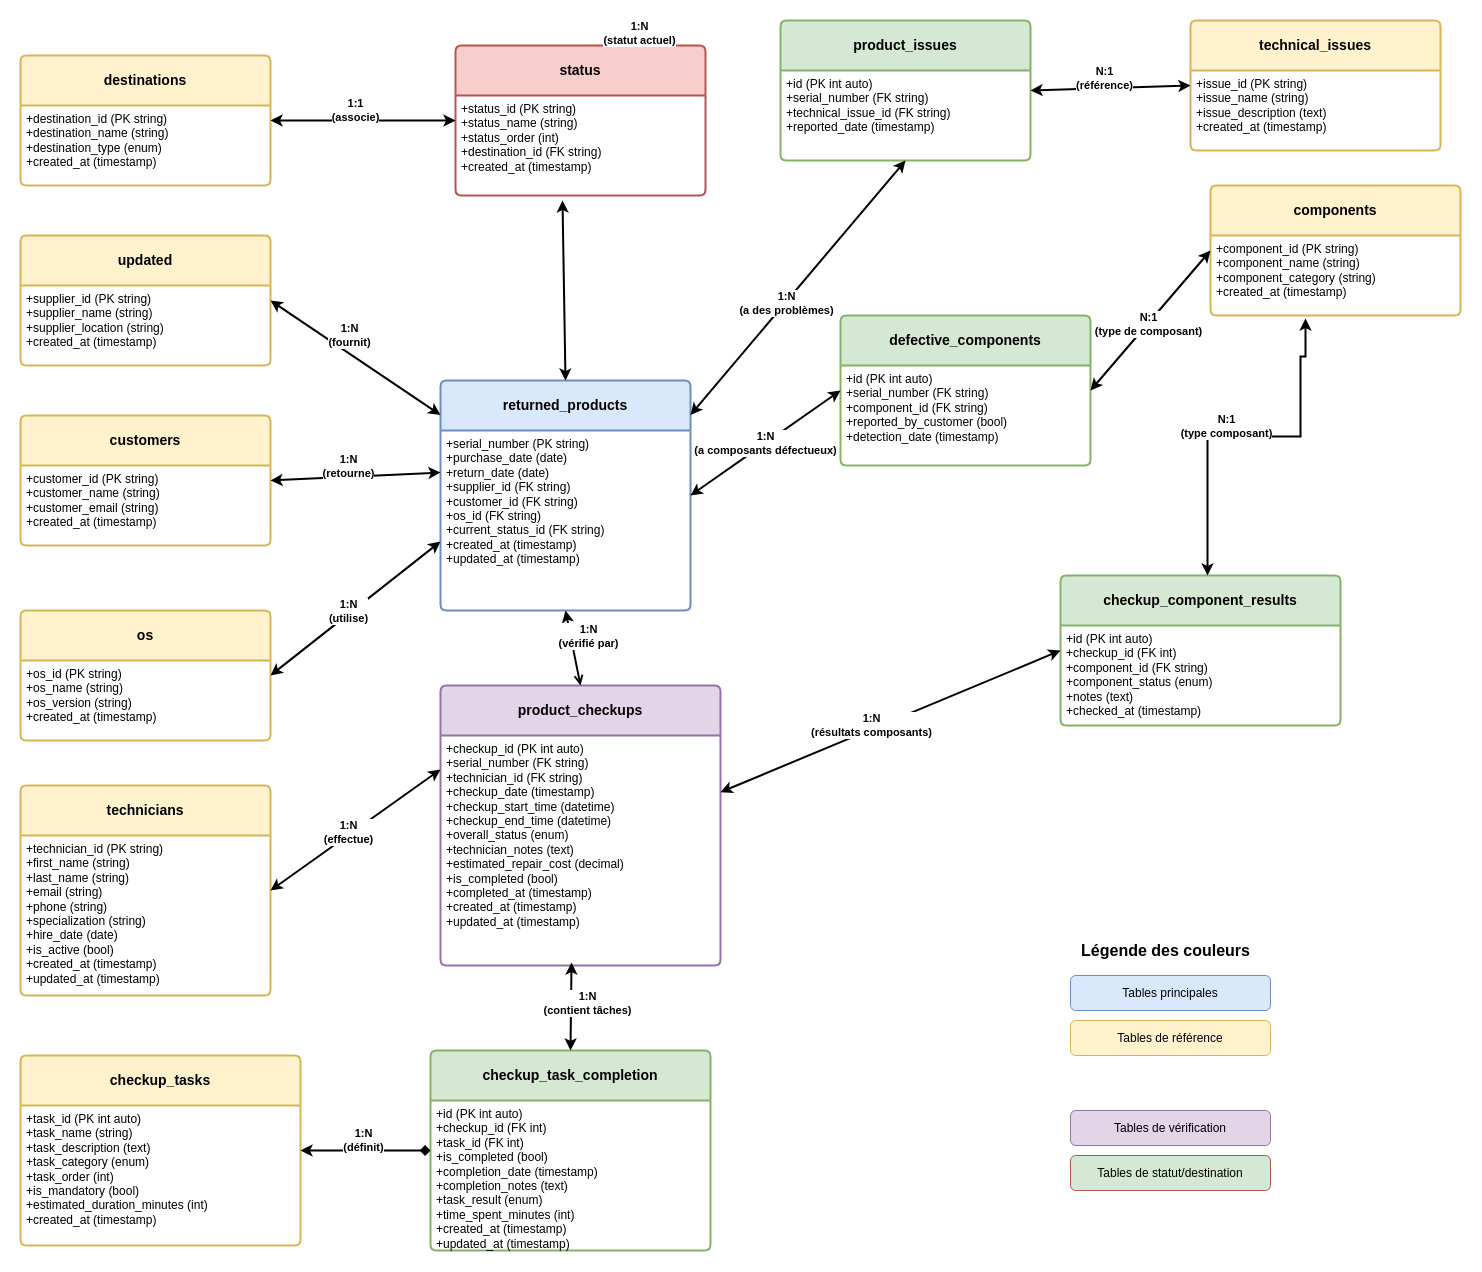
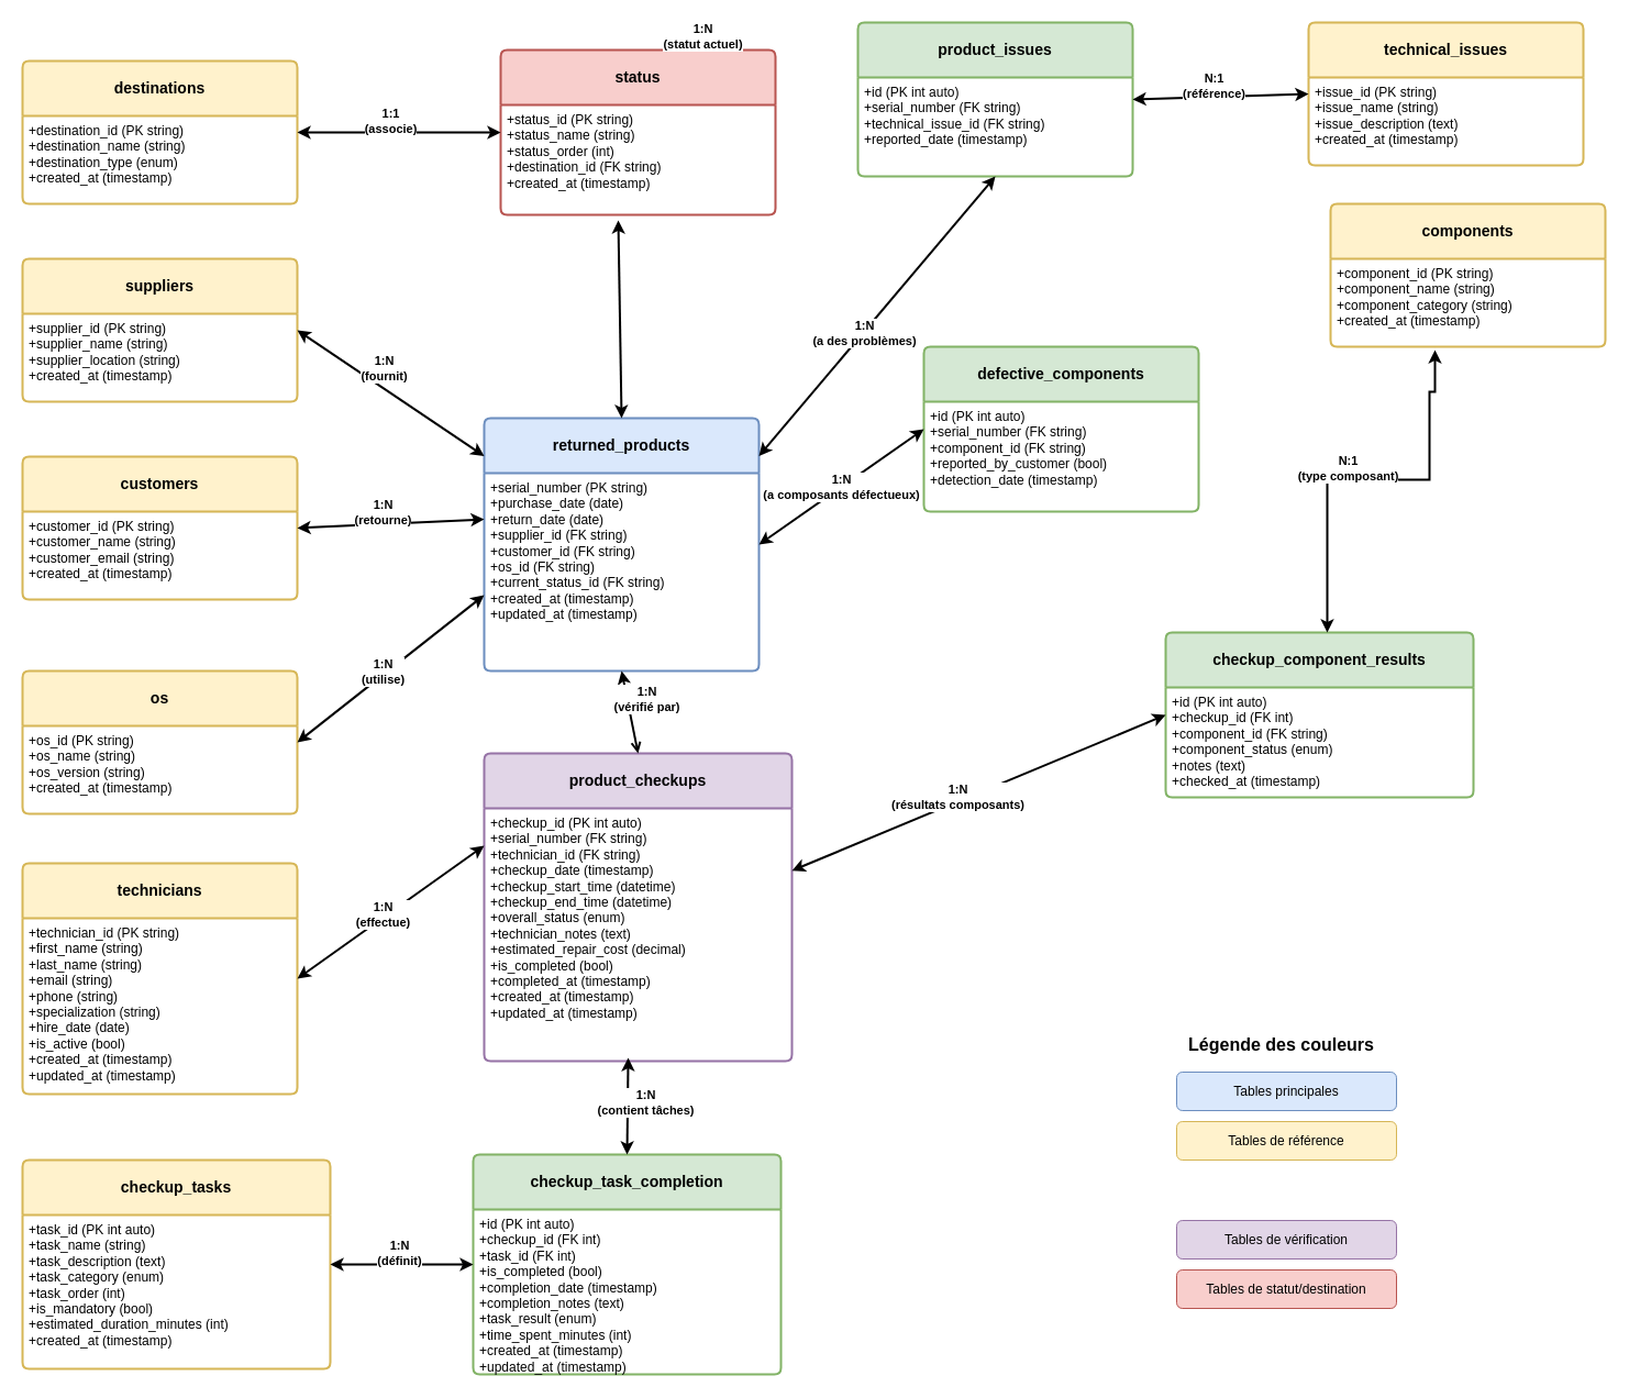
- <mxCell id="4" value="updated" style="swimlane;childLayout=stackLayout;horizontal=1;startSize=50;horizontalStack=0;rounded=1;fontSize=14;fontStyle=1;strokeWidth=2;resizeParent=0;resizeLast=1;shadow=0;dashed=0;align=center;arcSize=4;whiteSpace=wrap;html=1;fillColor=#fff2cc;strokeColor=#d6b656;" parent="1" vertex="1"><mxGeometry x="20" y="235" width="250" height="130" as="geometry" /></mxCell>
+ <mxCell id="4" value="suppliers" style="swimlane;childLayout=stackLayout;horizontal=1;startSize=50;horizontalStack=0;rounded=1;fontSize=14;fontStyle=1;strokeWidth=2;resizeParent=0;resizeLast=1;shadow=0;dashed=0;align=center;arcSize=4;whiteSpace=wrap;html=1;fillColor=#fff2cc;strokeColor=#d6b656;" parent="1" vertex="1"><mxGeometry x="20" y="235" width="250" height="130" as="geometry" /></mxCell>
- <mxCell id="44" value="" style="endArrow=classic;startArrow=classic;html=1;rounded=0;exitX=1;exitY=0.5;exitDx=0;exitDy=0;entryX=0;entryY=0.5;entryDx=0;entryDy=0;strokeWidth=2;" parent="1" source="22" target="12" edge="1"><mxGeometry relative="1" as="geometry" /></mxCell>
- <mxCell id="45" value="N:1&lt;br&gt;(type de composant)" style="edgeLabel;html=1;align=center;verticalAlign=middle;resizable=0;points=[];fontSize=11;fontStyle=1;" parent="44" connectable="0" vertex="1"><mxGeometry x="-0.2" y="1" relative="1" as="geometry"><mxPoint x="10" y="-10" as="offset" /></mxGeometry></mxCell>
- <mxCell id="52" value="" style="endArrow=diamond;startArrow=classic;html=1;rounded=0;exitX=1;exitY=0.5;exitDx=0;exitDy=0;entryX=0;entryY=0.5;entryDx=0;entryDy=0;strokeWidth=2;" edge="1" parent="1" source="16" target="26"><mxGeometry relative="1" as="geometry" /></mxCell>
+ <mxCell id="52" value="" style="endArrow=classic;startArrow=classic;html=1;rounded=0;exitX=1;exitY=0.5;exitDx=0;exitDy=0;entryX=0;entryY=0.5;entryDx=0;entryDy=0;strokeWidth=2;" edge="1" parent="1" source="16" target="26"><mxGeometry relative="1" as="geometry" /></mxCell>
- <mxCell id="65" value="Tables de statut/destination" style="rounded=1;whiteSpace=wrap;html=1;fillColor=#d5e8d4;strokeColor=#b85450;fontSize=12;" parent="60" vertex="1"><mxGeometry y="220" width="200" height="35" as="geometry" /></mxCell>
+ <mxCell id="65" value="Tables de statut/destination" style="rounded=1;whiteSpace=wrap;html=1;fillColor=#f8cecc;strokeColor=#b85450;fontSize=12;" parent="60" vertex="1"><mxGeometry y="220" width="200" height="35" as="geometry" /></mxCell>
